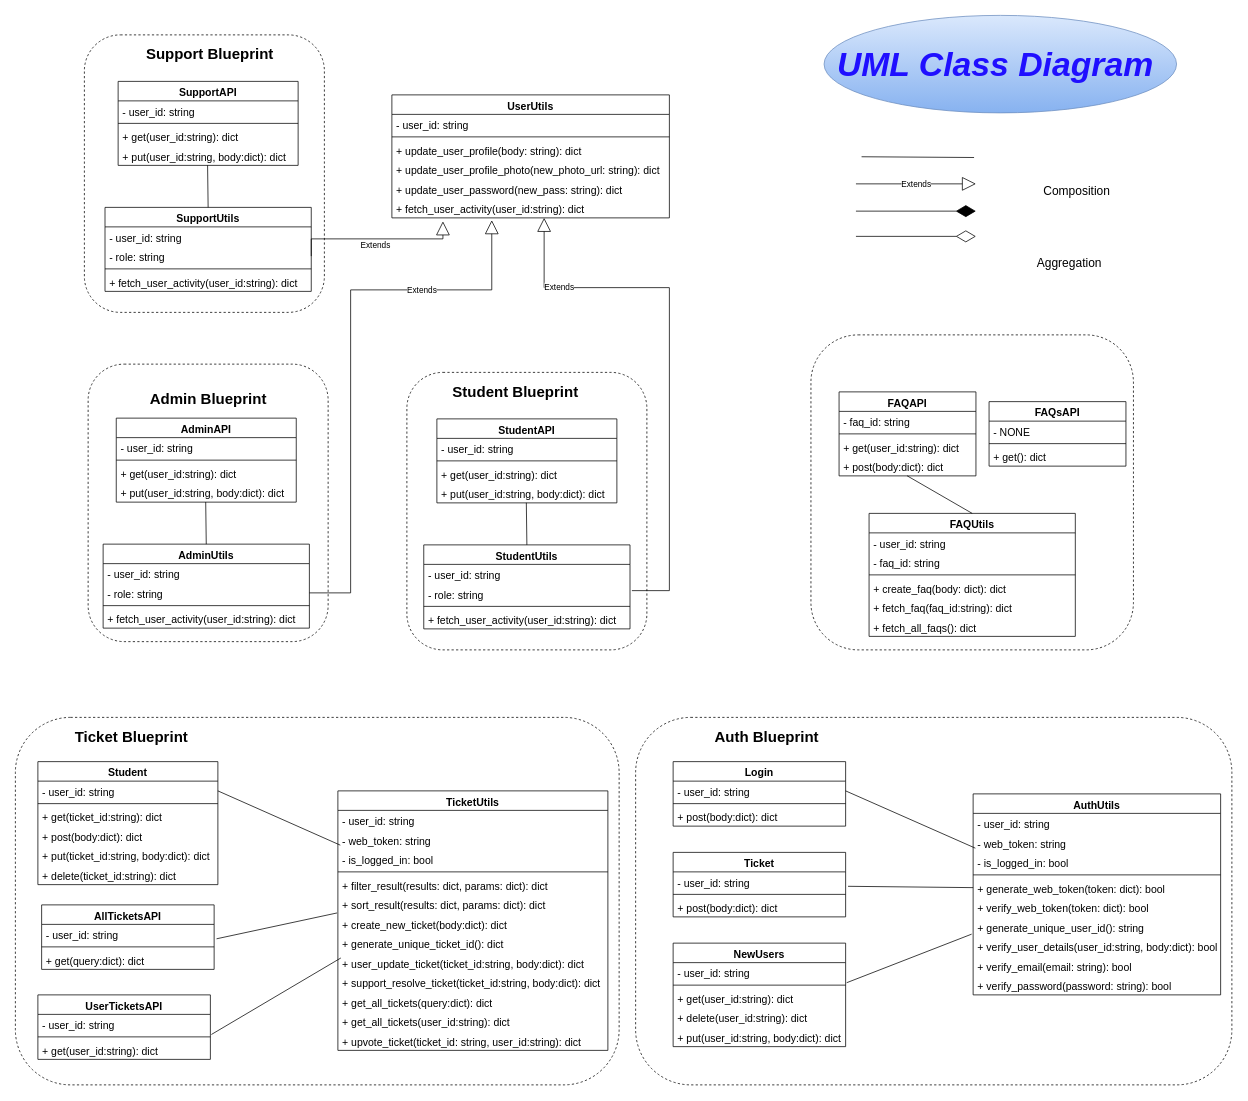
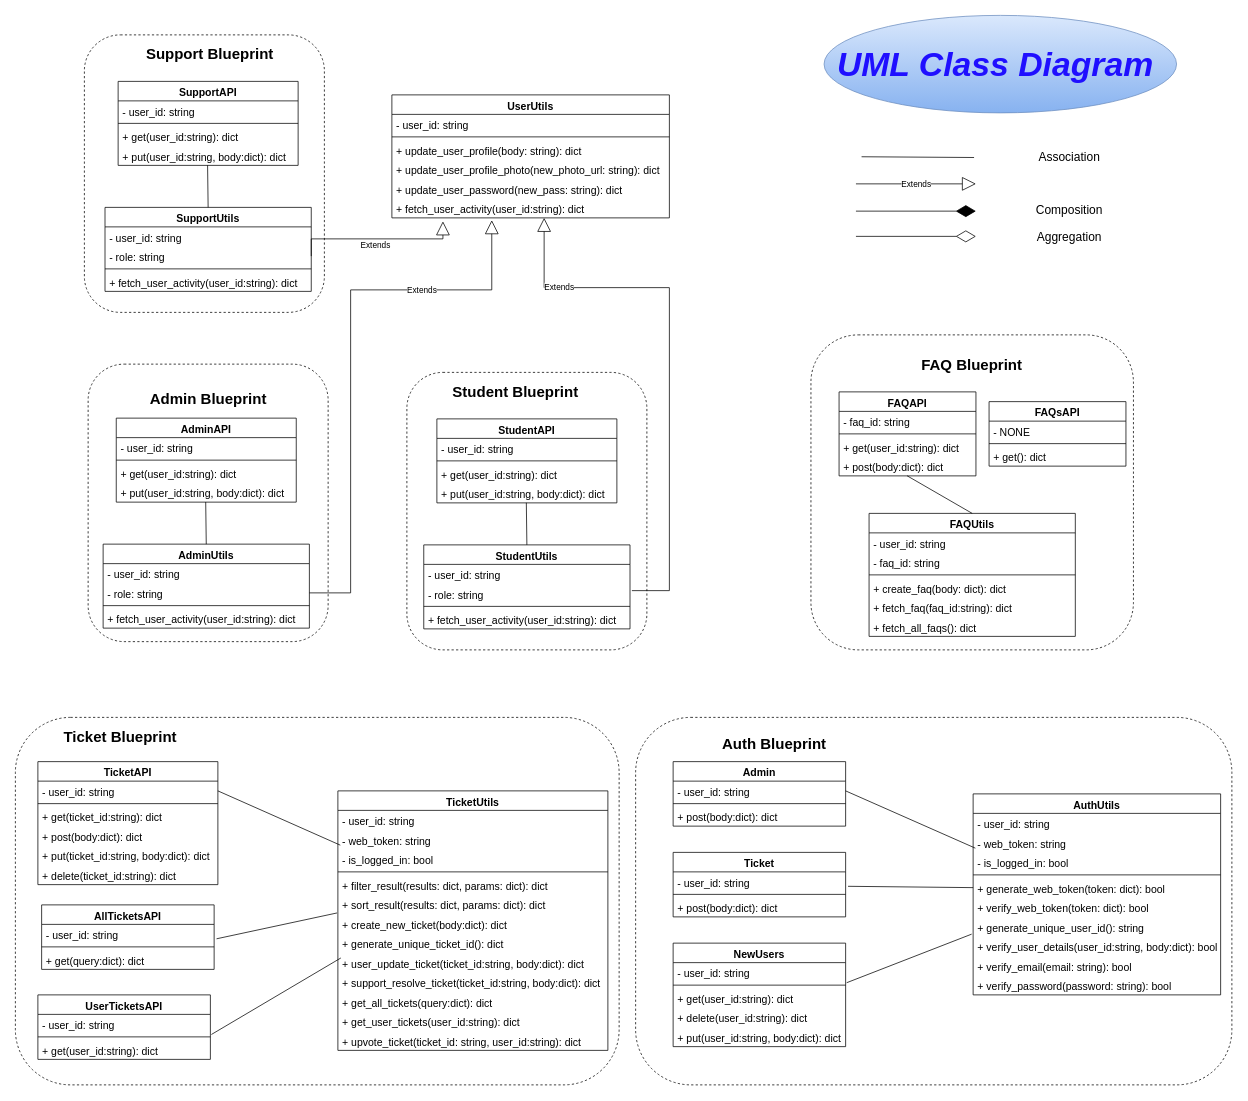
+ <mxCell id="135" value="&lt;font style=&quot;font-size: 16px;&quot;&gt;Association&lt;/font&gt;" style="text;html=1;strokeColor=none;fillColor=none;align=center;verticalAlign=middle;whiteSpace=wrap;rounded=0;" vertex="1" parent="1"><mxGeometry x="1373.25" y="194" width="105" height="30" as="geometry" /></mxCell>
- <mxCell id="139" value="&lt;font style=&quot;font-size: 16px;&quot;&gt;Composition&lt;/font&gt;" style="text;html=1;strokeColor=none;fillColor=none;align=center;verticalAlign=middle;whiteSpace=wrap;rounded=0;" vertex="1" parent="1"><mxGeometry x="1383.25" y="239" width="105" height="30" as="geometry" /></mxCell>
+ <mxCell id="139" value="&lt;font style=&quot;font-size: 16px;&quot;&gt;Composition&lt;/font&gt;" style="text;html=1;strokeColor=none;fillColor=none;align=center;verticalAlign=middle;whiteSpace=wrap;rounded=0;" vertex="1" parent="1"><mxGeometry x="1373.25" y="264" width="105" height="30" as="geometry" /></mxCell>
- <mxCell id="140" value="&lt;font style=&quot;font-size: 16px;&quot;&gt;Aggregation&lt;/font&gt;" style="text;html=1;strokeColor=none;fillColor=none;align=center;verticalAlign=middle;whiteSpace=wrap;rounded=0;" vertex="1" parent="1"><mxGeometry x="1373.25" y="335" width="105" height="30" as="geometry" /></mxCell>
+ <mxCell id="140" value="&lt;font style=&quot;font-size: 16px;&quot;&gt;Aggregation&lt;/font&gt;" style="text;html=1;strokeColor=none;fillColor=none;align=center;verticalAlign=middle;whiteSpace=wrap;rounded=0;" vertex="1" parent="1"><mxGeometry x="1373.25" y="300" width="105" height="30" as="geometry" /></mxCell>
+ <mxCell id="119" value="&lt;font style=&quot;font-size: 20px;&quot;&gt;&lt;b&gt;FAQ Blueprint&lt;/b&gt;&lt;/font&gt;" style="text;html=1;strokeColor=none;fillColor=none;align=center;verticalAlign=middle;whiteSpace=wrap;rounded=0;" vertex="1" parent="1"><mxGeometry x="1193.25" y="470" width="205" height="30" as="geometry" /></mxCell>
- <mxCell id="71" value="&lt;font style=&quot;font-size: 20px;&quot;&gt;&lt;b&gt;Ticket Blueprint&lt;/b&gt;&lt;/font&gt;" style="text;html=1;strokeColor=none;fillColor=none;align=center;verticalAlign=middle;whiteSpace=wrap;rounded=0;" vertex="1" parent="1"><mxGeometry x="90" y="966" width="170" height="30" as="geometry" /></mxCell>
+ <mxCell id="71" value="&lt;font style=&quot;font-size: 20px;&quot;&gt;&lt;b&gt;Ticket Blueprint&lt;/b&gt;&lt;/font&gt;" style="text;html=1;strokeColor=none;fillColor=none;align=center;verticalAlign=middle;whiteSpace=wrap;rounded=0;" vertex="1" parent="1"><mxGeometry x="75" y="966" width="170" height="30" as="geometry" /></mxCell>
- <mxCell id="37" value="&lt;font style=&quot;font-size: 20px;&quot;&gt;&lt;b&gt;Auth Blueprint&lt;/b&gt;&lt;/font&gt;" style="text;html=1;strokeColor=none;fillColor=none;align=center;verticalAlign=middle;whiteSpace=wrap;rounded=0;" vertex="1" parent="1"><mxGeometry x="937" y="966" width="170" height="30" as="geometry" /></mxCell>
+ <mxCell id="37" value="&lt;font style=&quot;font-size: 20px;&quot;&gt;&lt;b&gt;Auth Blueprint&lt;/b&gt;&lt;/font&gt;" style="text;html=1;strokeColor=none;fillColor=none;align=center;verticalAlign=middle;whiteSpace=wrap;rounded=0;" vertex="1" parent="1"><mxGeometry x="947" y="976" width="170" height="30" as="geometry" /></mxCell>
- <mxCell id="52" value="Student" style="swimlane;fontStyle=1;align=center;verticalAlign=top;childLayout=stackLayout;horizontal=1;startSize=26;horizontalStack=0;resizeParent=1;resizeParentMax=0;resizeLast=0;collapsible=1;marginBottom=0;fontSize=14;" vertex="1" parent="1"><mxGeometry x="50" y="1015" width="240" height="164" as="geometry" /></mxCell>
+ <mxCell id="52" value="TicketAPI" style="swimlane;fontStyle=1;align=center;verticalAlign=top;childLayout=stackLayout;horizontal=1;startSize=26;horizontalStack=0;resizeParent=1;resizeParentMax=0;resizeLast=0;collapsible=1;marginBottom=0;fontSize=14;" vertex="1" parent="1"><mxGeometry x="50" y="1015" width="240" height="164" as="geometry" /></mxCell>
- <mxCell id="13" value="Login" style="swimlane;fontStyle=1;align=center;verticalAlign=top;childLayout=stackLayout;horizontal=1;startSize=26;horizontalStack=0;resizeParent=1;resizeParentMax=0;resizeLast=0;collapsible=1;marginBottom=0;fontSize=14;" parent="1" vertex="1"><mxGeometry x="897" y="1015" width="230" height="86" as="geometry" /></mxCell>
+ <mxCell id="13" value="Admin" style="swimlane;fontStyle=1;align=center;verticalAlign=top;childLayout=stackLayout;horizontal=1;startSize=26;horizontalStack=0;resizeParent=1;resizeParentMax=0;resizeLast=0;collapsible=1;marginBottom=0;fontSize=14;" parent="1" vertex="1"><mxGeometry x="897" y="1015" width="230" height="86" as="geometry" /></mxCell>
- <mxCell id="50" value="+ get_all_tickets(user_id:string): dict" style="text;strokeColor=none;fillColor=none;align=left;verticalAlign=top;spacingLeft=4;spacingRight=4;overflow=hidden;rotatable=0;points=[[0,0.5],[1,0.5]];portConstraint=eastwest;fontSize=14;" vertex="1" parent="38"><mxGeometry y="294" width="360" height="26" as="geometry" /></mxCell>
+ <mxCell id="50" value="+ get_user_tickets(user_id:string): dict" style="text;strokeColor=none;fillColor=none;align=left;verticalAlign=top;spacingLeft=4;spacingRight=4;overflow=hidden;rotatable=0;points=[[0,0.5],[1,0.5]];portConstraint=eastwest;fontSize=14;" vertex="1" parent="38"><mxGeometry y="294" width="360" height="26" as="geometry" /></mxCell>
